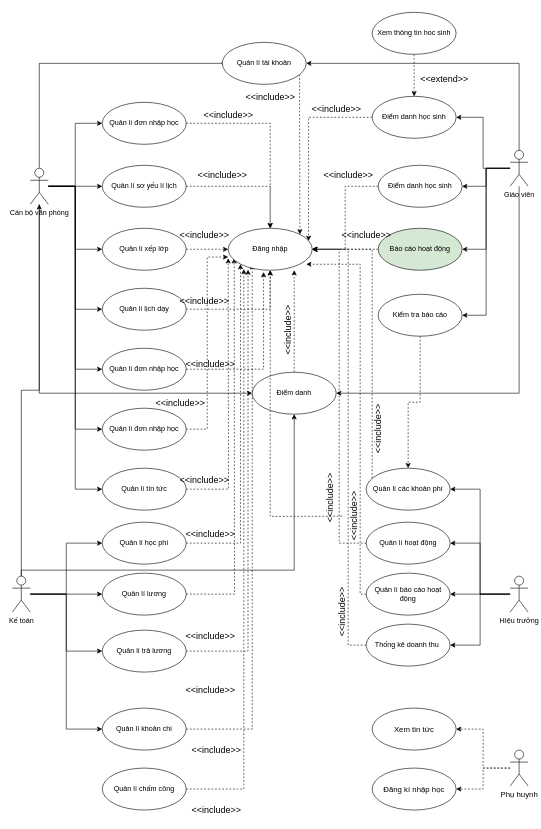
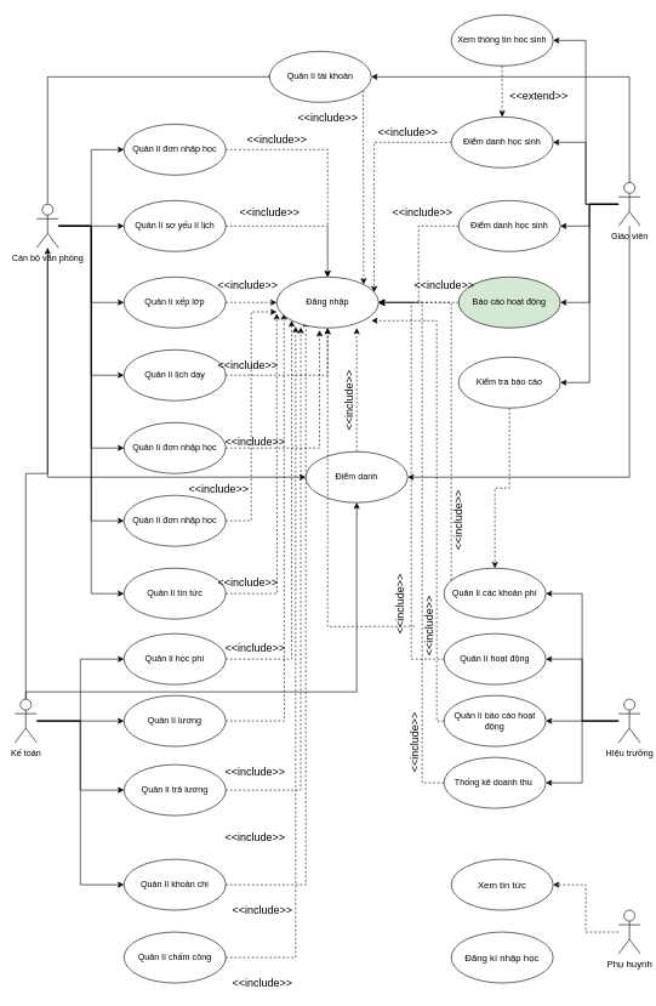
+ <mxCell id="45" style="edgeStyle=orthogonalEdgeStyle;rounded=0;orthogonalLoop=1;jettySize=auto;html=1;entryX=1;entryY=0.5;entryDx=0;entryDy=0;fontSize=15;" parent="1" source="52" target="62" edge="1"><mxGeometry relative="1" as="geometry" /></mxCell>
- <mxCell id="85" style="edgeStyle=orthogonalEdgeStyle;rounded=0;orthogonalLoop=1;jettySize=auto;html=1;entryX=1;entryY=0.5;entryDx=0;entryDy=0;dashed=1;fontSize=13;" parent="1" source="86" target="88" edge="1"><mxGeometry relative="1" as="geometry" /></mxCell>
